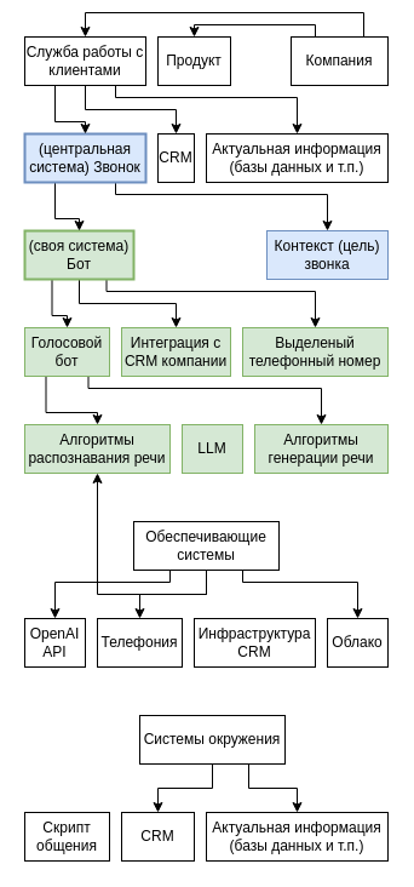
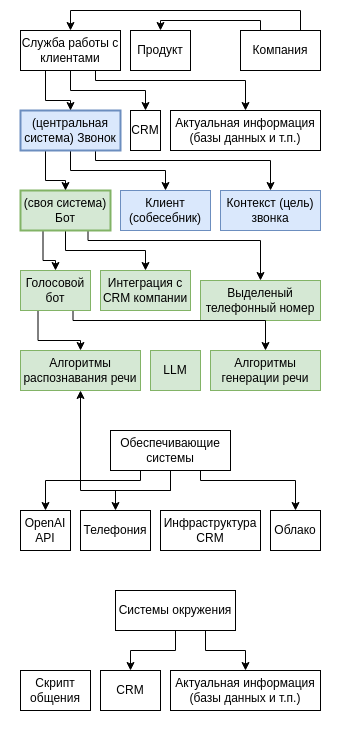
+ <mxCell id="14" style="edgeStyle=orthogonalEdgeStyle;rounded=0;orthogonalLoop=1;jettySize=auto;html=1;exitX=0.5;exitY=1;exitDx=0;exitDy=0;entryX=0.5;entryY=0;entryDx=0;entryDy=0;" edge="1" parent="1" source="16" target="9"><mxGeometry relative="1" as="geometry" /></mxCell>
+ <mxCell id="9" value="Клиент (собесебник)" style="whiteSpace=wrap;html=1;fillColor=#dae8fc;strokeColor=#6c8ebf;" vertex="1" parent="1"><mxGeometry x="120" y="190" width="90" height="40" as="geometry" /></mxCell>
- <mxCell id="11" value="Выделеный телефонный номер" style="whiteSpace=wrap;html=1;fillColor=#d5e8d4;strokeColor=#82b366;" vertex="1" parent="1"><mxGeometry x="200" y="270" width="120" height="40" as="geometry" /></mxCell>
+ <mxCell id="11" value="Выделеный телефонный номер" style="whiteSpace=wrap;html=1;fillColor=#d5e8d4;strokeColor=#82b366;" vertex="1" parent="1"><mxGeometry x="200" y="280" width="120" height="40" as="geometry" /></mxCell>
